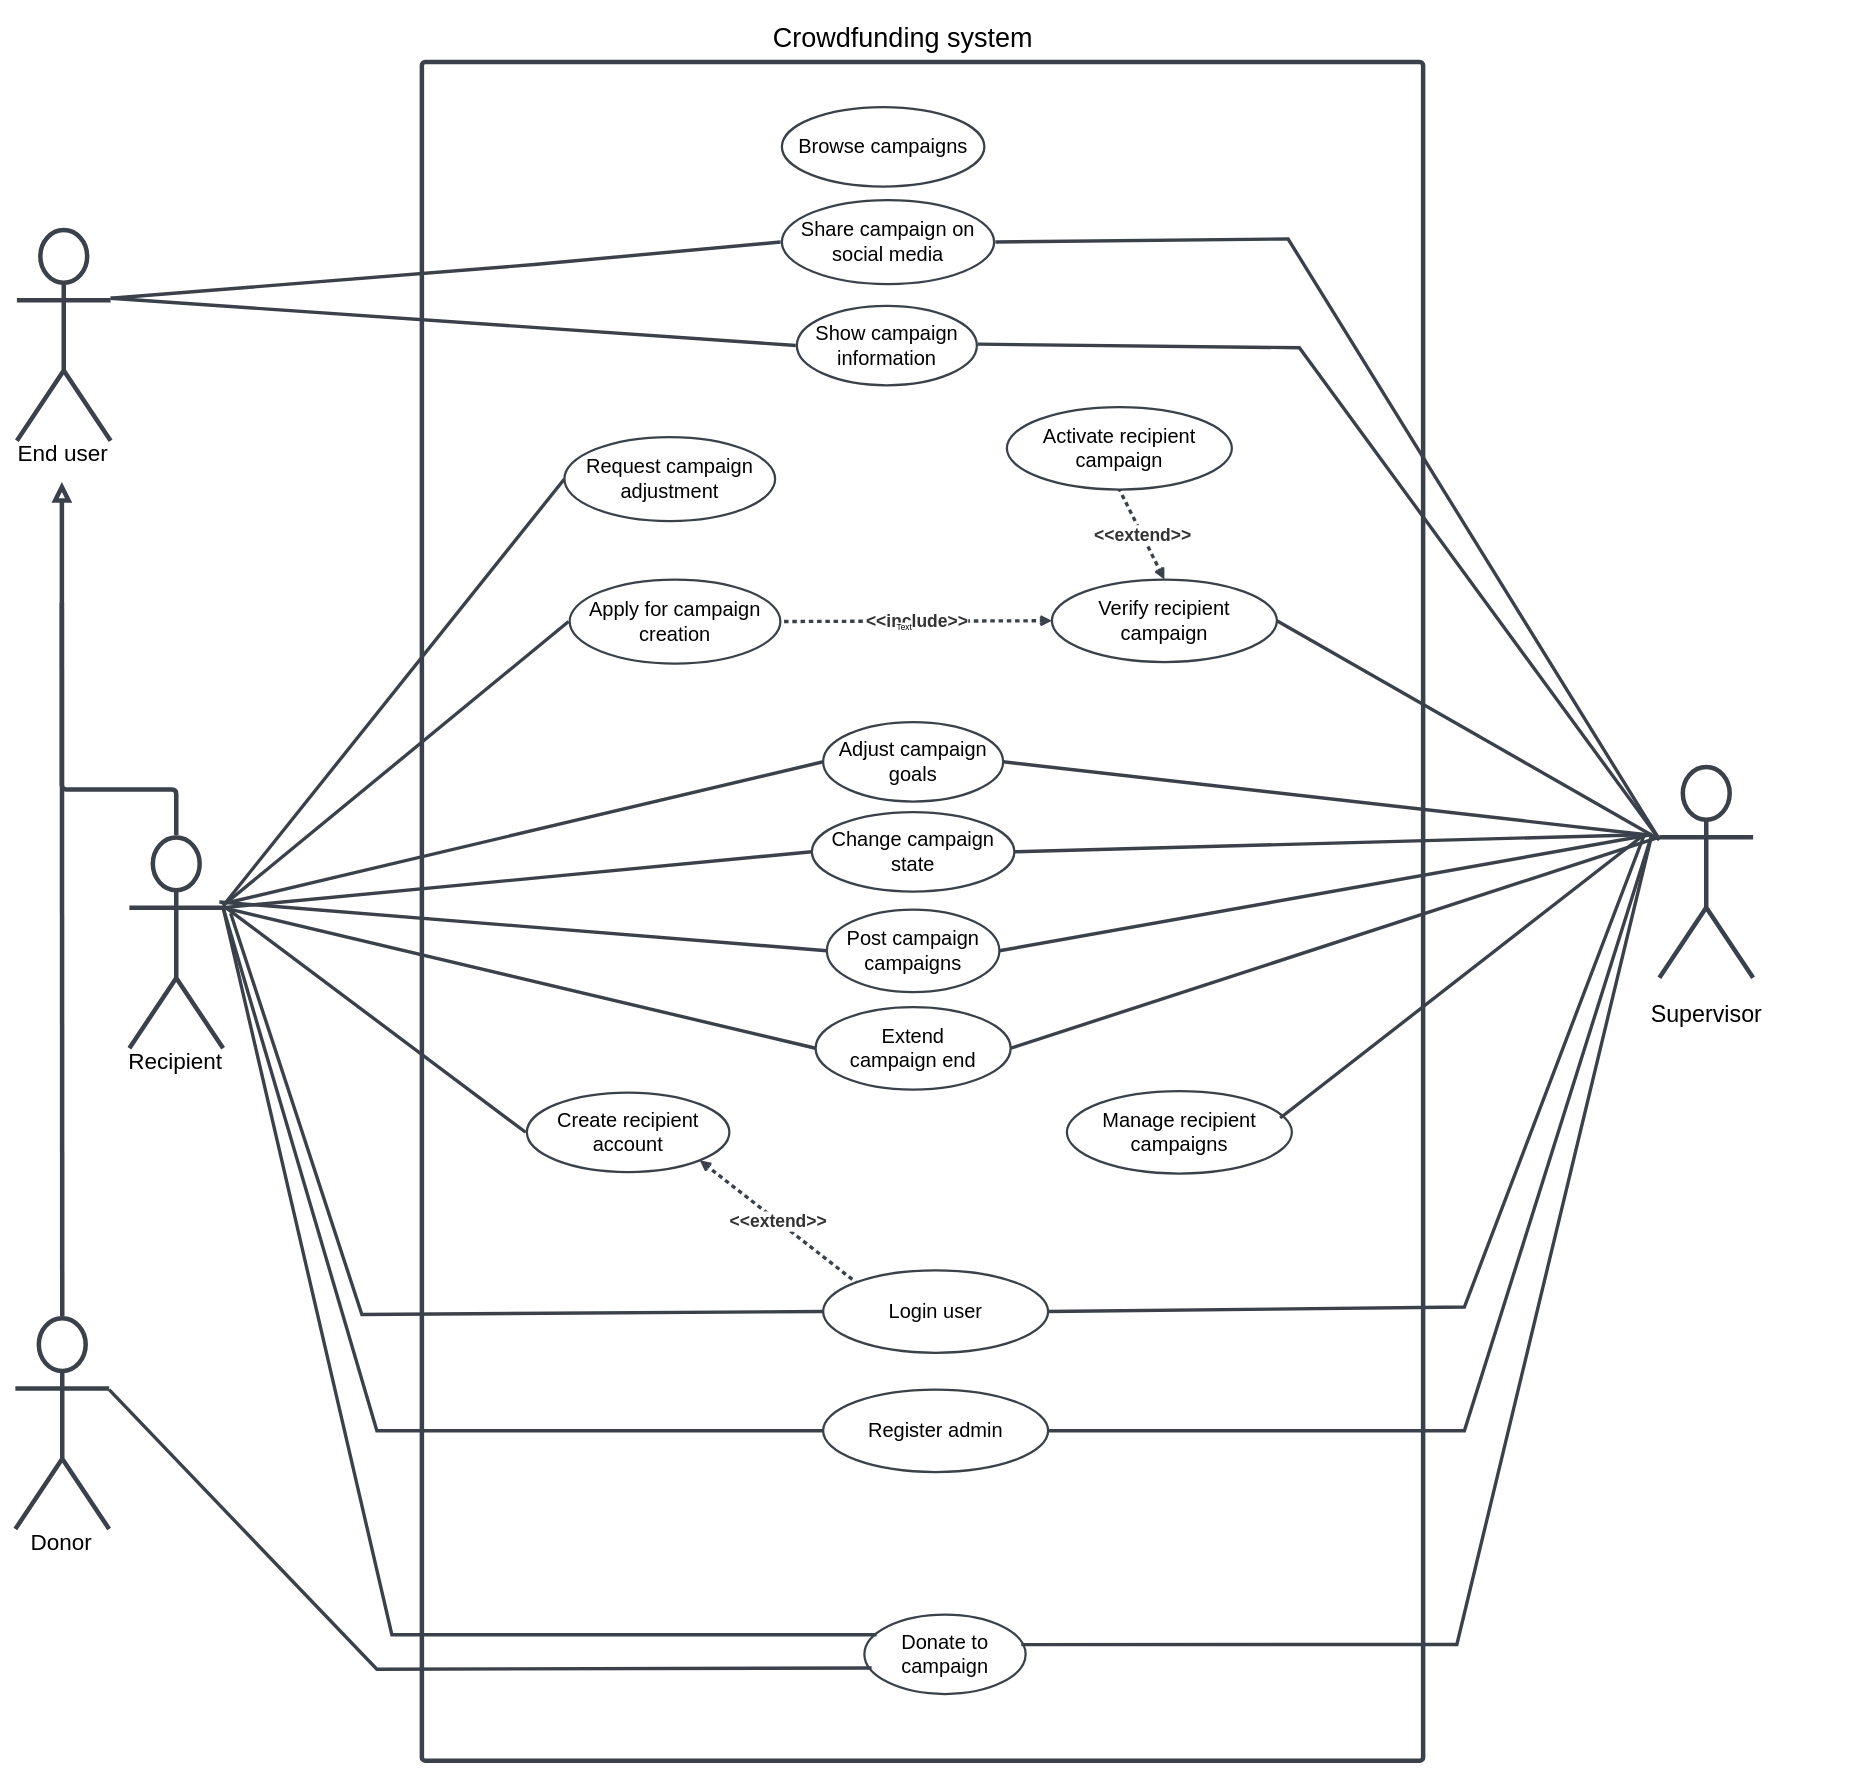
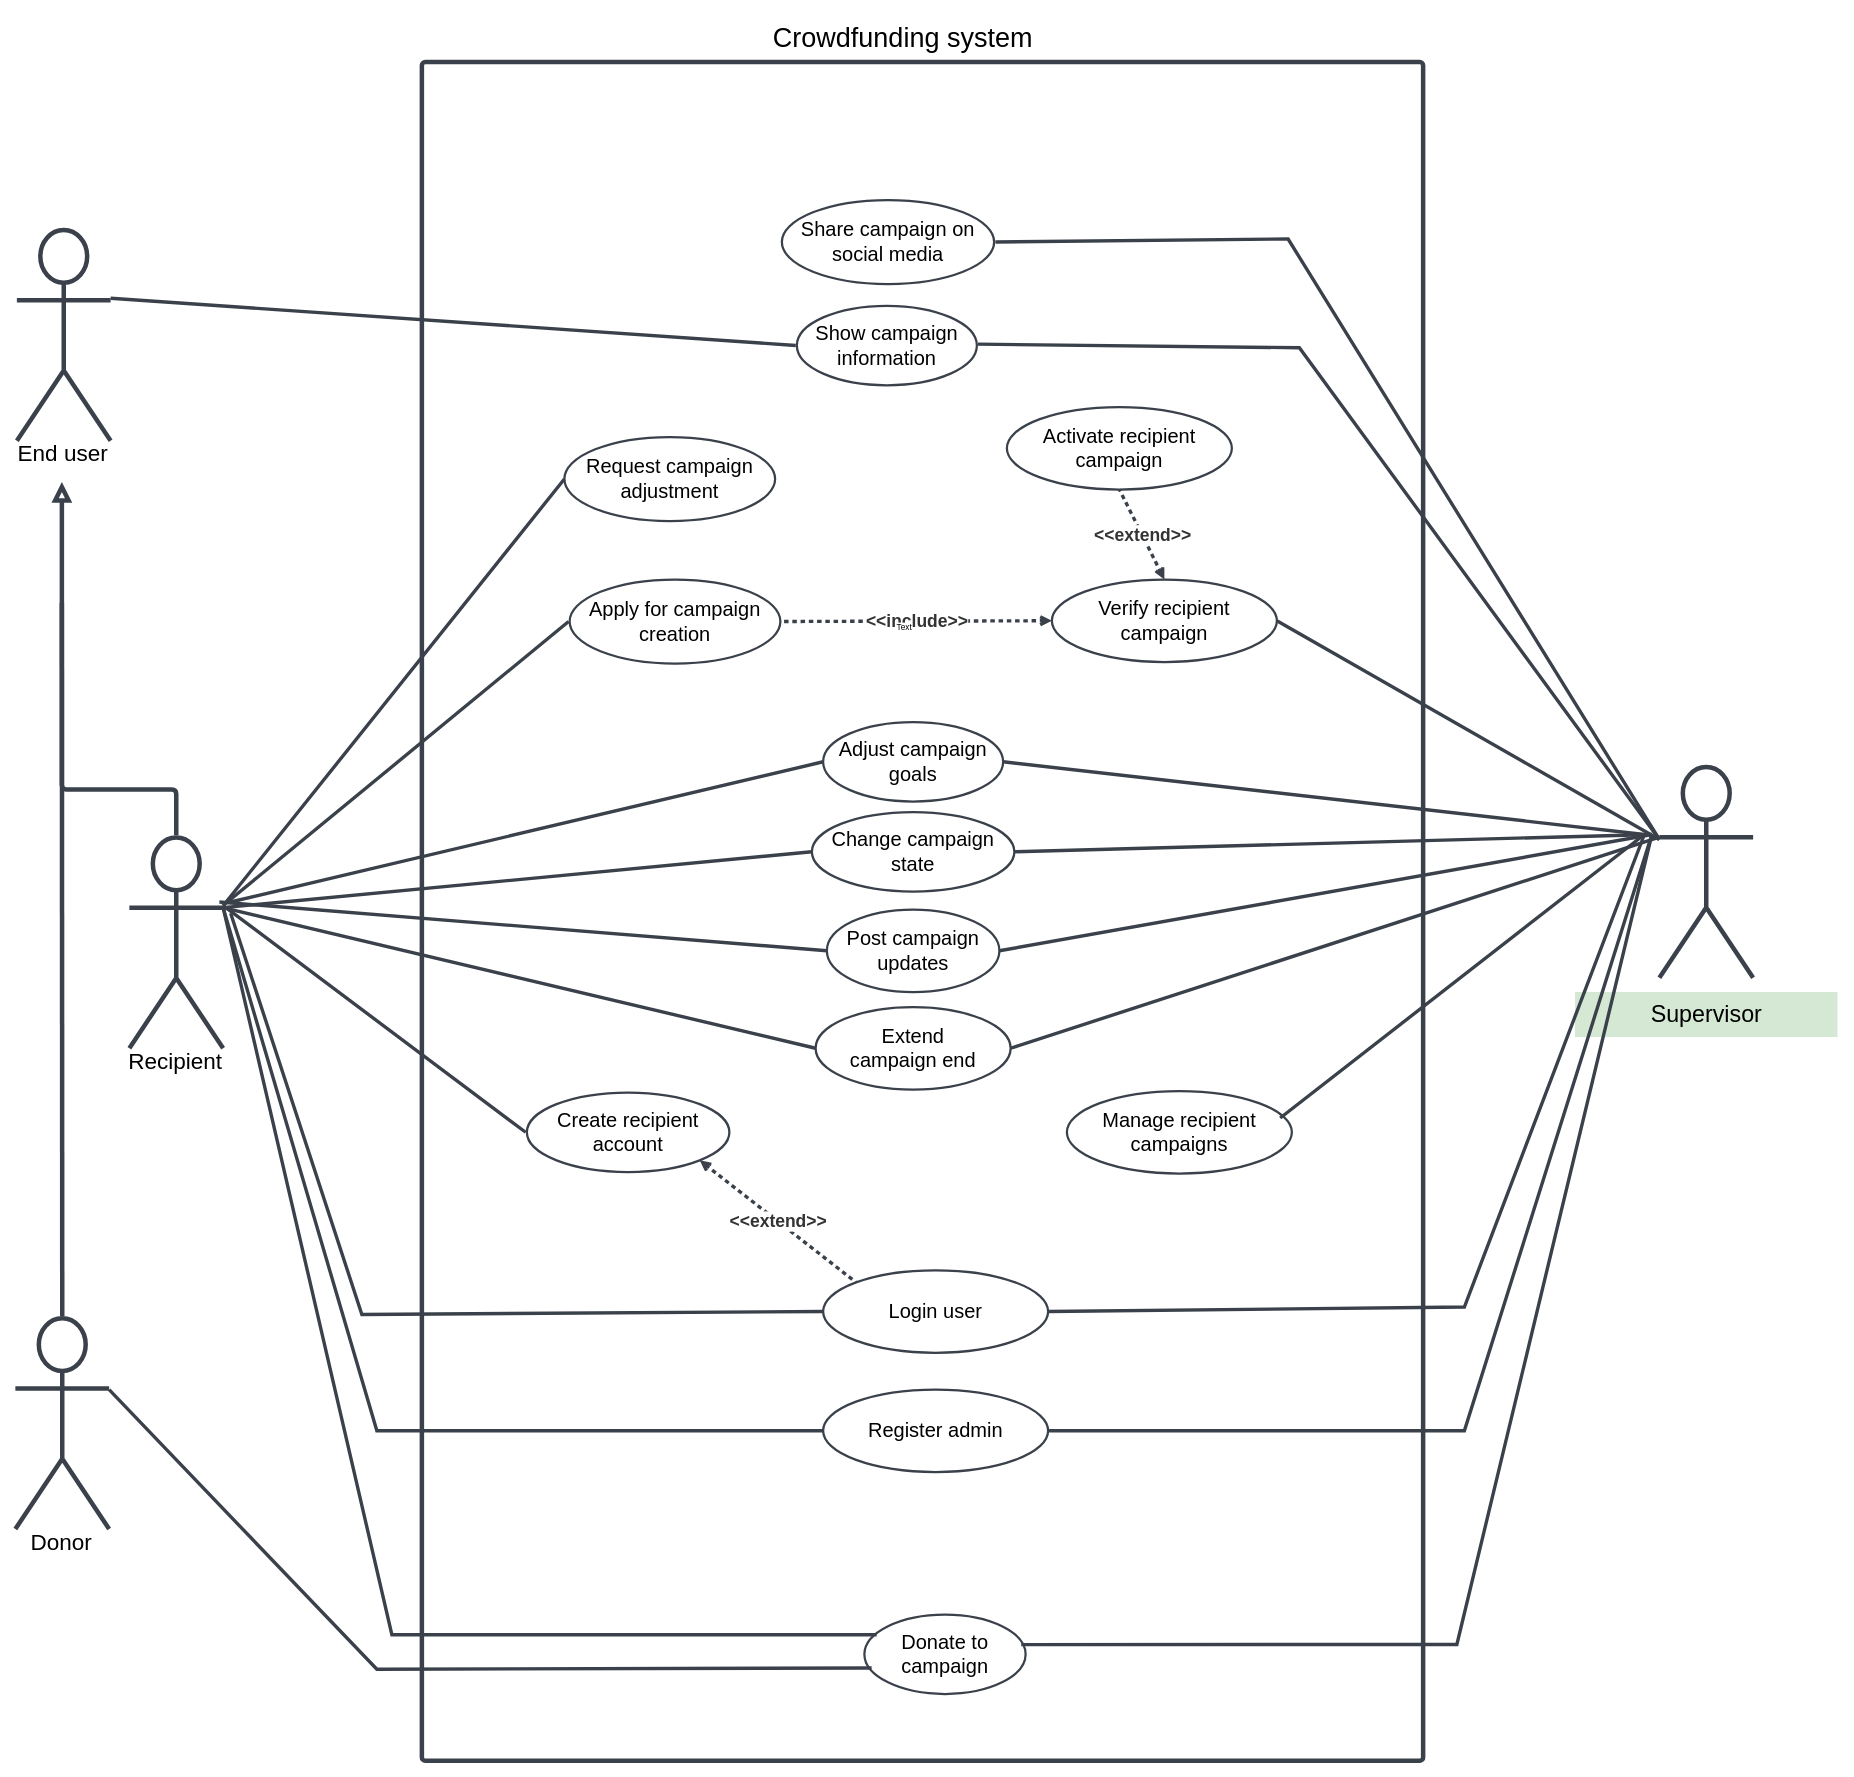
- <mxCell id="32" value="Browse campaigns" style="html=1;overflow=block;blockSpacing=1;whiteSpace=wrap;ellipse;fontSize=26.7;spacing=3.8;strokeColor=#3a414a;strokeOpacity=100;fillOpacity=100;rounded=1;absoluteArcSize=1;arcSize=9;fillColor=#ffffff;strokeWidth=3;lucidId=ZSexeqa6wTr7;" parent="1" vertex="1"><mxGeometry x="1042" y="142" width="270" height="106" as="geometry" /></mxCell>
- <mxCell id="44" value="" style="html=1;jettySize=18;whiteSpace=wrap;fontSize=13;strokeColor=#3a414a;strokeOpacity=100;strokeWidth=4.5;rounded=0;startArrow=none;endArrow=none;exitX=-0.006;exitY=0.5;exitPerimeter=0;entryX=1;entryY=0.324;entryPerimeter=0;lucidId=8GfxW4CBvneC;" parent="1" source="33" target="27" edge="1"><mxGeometry width="100" height="100" relative="1" as="geometry"><Array as="points"><mxPoint x="712" y="352" /></Array></mxGeometry></mxCell>
- <mxCell id="12" value="Post campaign campaigns" style="html=1;overflow=block;blockSpacing=1;whiteSpace=wrap;ellipse;fontSize=26.7;spacing=3.8;strokeColor=#3a414a;strokeOpacity=100;fillOpacity=100;rounded=1;absoluteArcSize=1;arcSize=9;fillColor=#ffffff;strokeWidth=3;lucidId=BXex4DfeuOG_;" parent="2" vertex="1"><mxGeometry x="540" y="1130" width="230" height="110" as="geometry" /></mxCell>
+ <mxCell id="12" value="Post campaign updates" style="html=1;overflow=block;blockSpacing=1;whiteSpace=wrap;ellipse;fontSize=26.7;spacing=3.8;strokeColor=#3a414a;strokeOpacity=100;fillOpacity=100;rounded=1;absoluteArcSize=1;arcSize=9;fillColor=#ffffff;strokeWidth=3;lucidId=BXex4DfeuOG_;" parent="2" vertex="1"><mxGeometry x="540" y="1130" width="230" height="110" as="geometry" /></mxCell>
- <mxCell id="46" value="&lt;font style=&quot;font-size: 31px;&quot;&gt;Supervisor &lt;/font&gt;" style="whiteSpace=wrap;html=1;strokeColor=none;" parent="1" vertex="1"><mxGeometry x="2099.5" y="1322" width="350" height="60" as="geometry" /></mxCell>
+ <mxCell id="46" value="&lt;font style=&quot;font-size: 31px;&quot;&gt;Supervisor &lt;/font&gt;" style="whiteSpace=wrap;html=1;strokeColor=none;fillColor=#d5e8d4;" parent="1" vertex="1"><mxGeometry x="2099.5" y="1322" width="350" height="60" as="geometry" /></mxCell>
